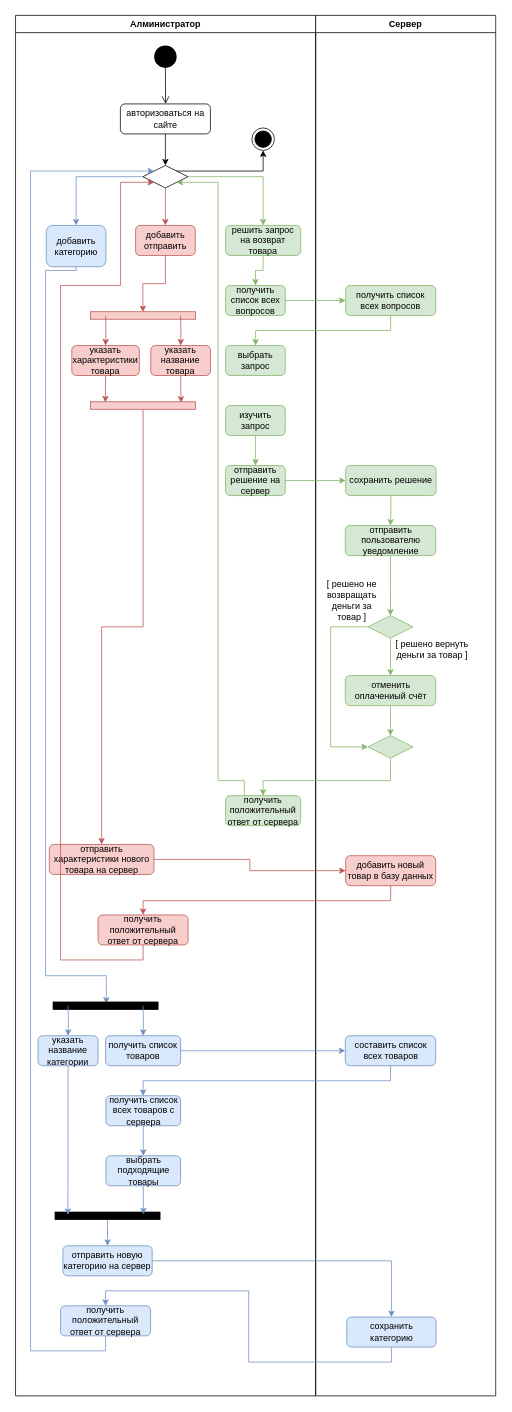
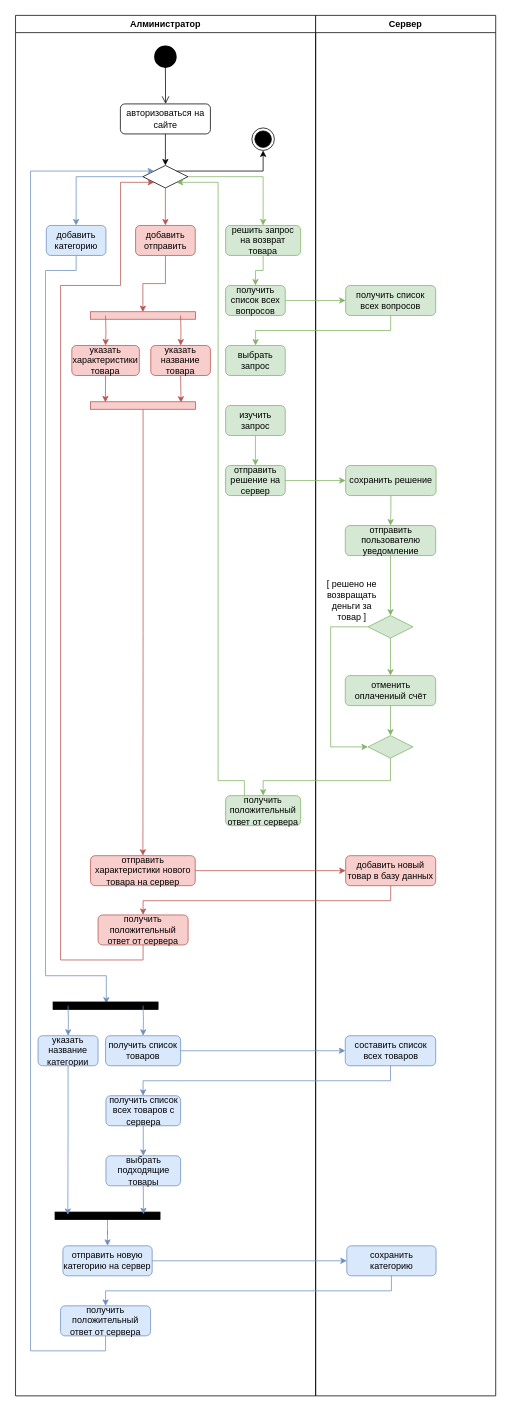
- <mxCell id="14" value="добавить категорию" style="rounded=1;whiteSpace=wrap;html=1;fontFamily=Helvetica;fontSize=12;align=center;strokeColor=#6c8ebf;fillColor=#dae8fc;" vertex="1" parent="2"><mxGeometry x="41" y="280" width="79.5" height="55" as="geometry" /></mxCell>
+ <mxCell id="14" value="добавить категорию" style="rounded=1;whiteSpace=wrap;html=1;fontFamily=Helvetica;fontSize=12;align=center;strokeColor=#6c8ebf;fillColor=#dae8fc;" vertex="1" parent="2"><mxGeometry x="41" y="280" width="79.5" height="40" as="geometry" /></mxCell>
- <mxCell id="63" value="[ решено вернуть&lt;br&gt;деньги за товар ]" style="text;html=1;align=center;verticalAlign=middle;resizable=0;points=[];autosize=1;" vertex="1" parent="53"><mxGeometry x="100" y="830" width="110" height="30" as="geometry" /></mxCell>
- <mxCell id="33" value="отправить характеристики нового товара на сервер" style="rounded=1;whiteSpace=wrap;html=1;fontFamily=Helvetica;fontSize=12;align=center;strokeColor=#b85450;fillColor=#f8cecc;" vertex="1" parent="2"><mxGeometry x="45" y="1105" width="139.5" height="40" as="geometry" /></mxCell>
+ <mxCell id="33" value="отправить характеристики нового товара на сервер" style="rounded=1;whiteSpace=wrap;html=1;fontFamily=Helvetica;fontSize=12;align=center;strokeColor=#b85450;fillColor=#f8cecc;" vertex="1" parent="2"><mxGeometry x="100" y="1120" width="139.5" height="40" as="geometry" /></mxCell>
- <mxCell id="69" value="сохранить категорию" style="rounded=1;whiteSpace=wrap;html=1;fontFamily=Helvetica;fontSize=12;align=center;strokeColor=#6c8ebf;fillColor=#dae8fc;" vertex="1" parent="53"><mxGeometry x="41.5" y="1735" width="119" height="40" as="geometry" /></mxCell>
+ <mxCell id="69" value="сохранить категорию" style="rounded=1;whiteSpace=wrap;html=1;fontFamily=Helvetica;fontSize=12;align=center;strokeColor=#6c8ebf;fillColor=#dae8fc;" vertex="1" parent="53"><mxGeometry x="41.5" y="1640" width="119" height="40" as="geometry" /></mxCell>
